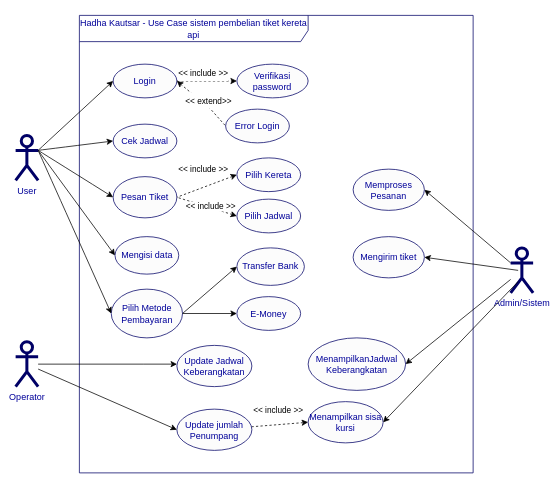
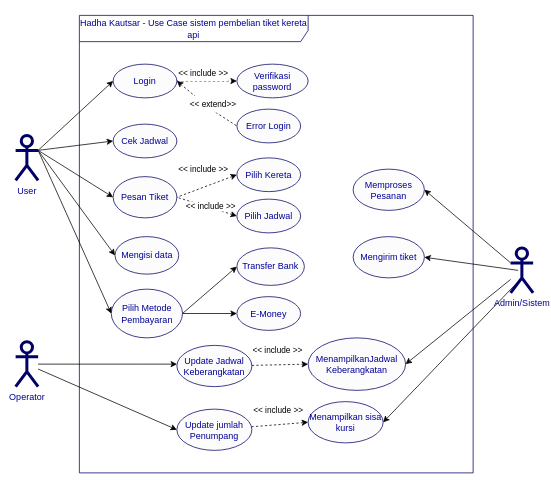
- <mxCell id="22" value="Error Login" style="ellipse;whiteSpace=wrap;html=1;fillColor=#FCFCFC;strokeColor=#000066;fontColor=#000099;" vertex="1" parent="1"><mxGeometry x="300" y="145" width="85" height="45" as="geometry" /></mxCell>
+ <mxCell id="22" value="Error Login" style="ellipse;whiteSpace=wrap;html=1;fillColor=#FCFCFC;strokeColor=#000066;fontColor=#000099;" vertex="1" parent="1"><mxGeometry x="315" y="145" width="85" height="45" as="geometry" /></mxCell>
+ <mxCell id="30" value="&lt;p style=&quot;line-height: 0%;&quot;&gt;&lt;br&gt;&lt;font color=&quot;#000000&quot;&gt;&amp;lt;&amp;lt; include &amp;gt;&amp;gt;&lt;/font&gt;&lt;br&gt;&lt;br&gt;&lt;/p&gt;" style="rounded=0;orthogonalLoop=1;jettySize=auto;html=1;entryX=0;entryY=0.5;entryDx=0;entryDy=0;dashed=1;spacing=2;" edge="1" parent="1" source="31" target="36"><mxGeometry x="-0.054" y="21" relative="1" as="geometry"><mxPoint as="offset" /></mxGeometry></mxCell>
